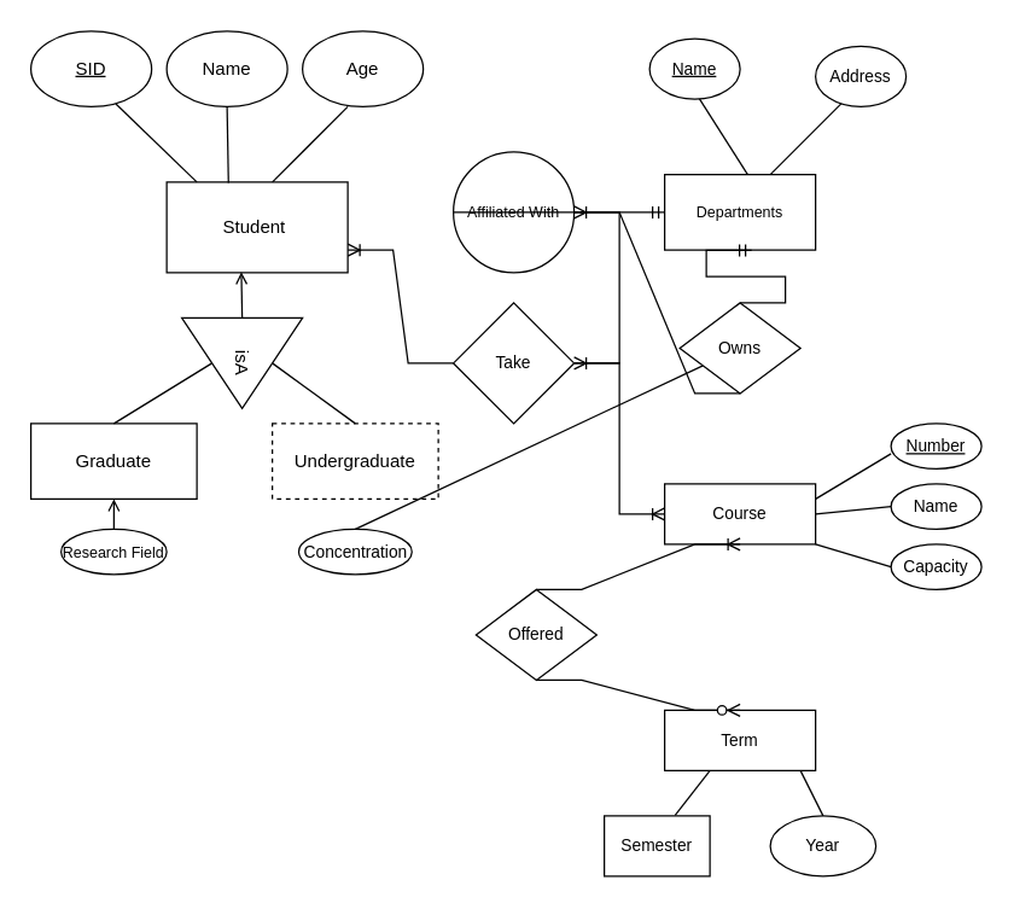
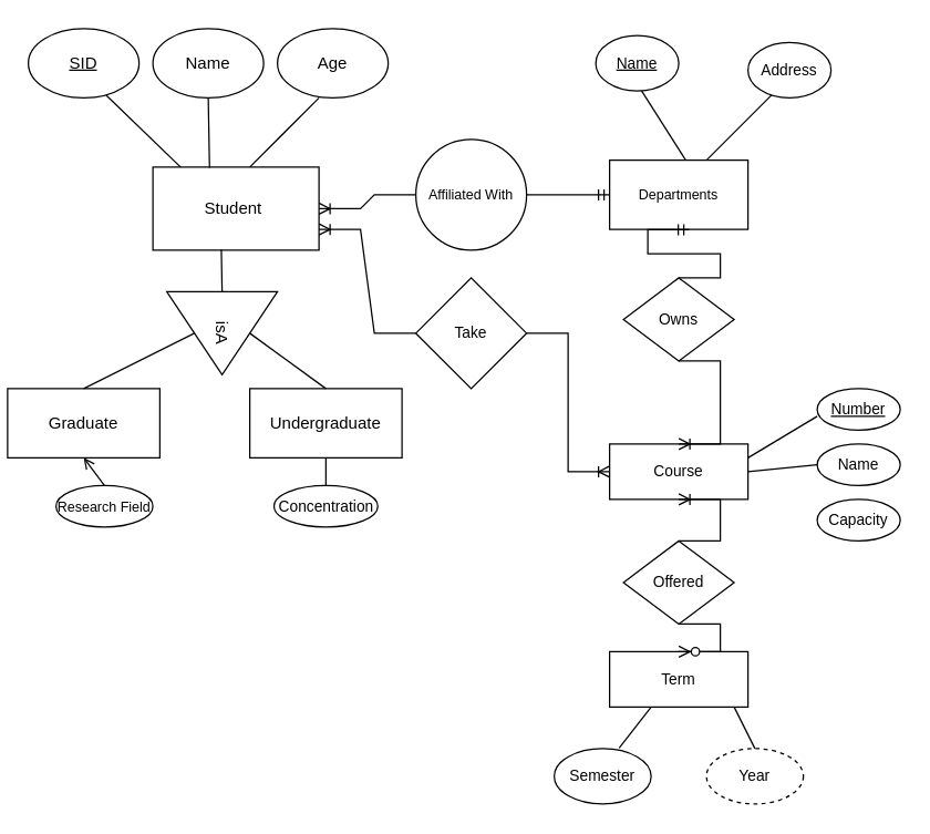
- <mxCell id="10" value="" style="endArrow=open;html=1;rounded=0;exitX=0;exitY=0.5;exitDx=0;exitDy=0;entryX=0.412;entryY=0.993;entryDx=0;entryDy=0;entryPerimeter=0;" edge="1" parent="1" source="9" target="2"><mxGeometry width="50" height="50" relative="1" as="geometry"><mxPoint x="125" y="230" as="sourcePoint" /><mxPoint x="175" y="180" as="targetPoint" /></mxGeometry></mxCell>
+ <mxCell id="10" value="" style="endArrow=none;html=1;rounded=0;exitX=0;exitY=0.5;exitDx=0;exitDy=0;entryX=0.412;entryY=0.993;entryDx=0;entryDy=0;entryPerimeter=0;" edge="1" parent="1" source="9" target="2"><mxGeometry width="50" height="50" relative="1" as="geometry"><mxPoint x="125" y="230" as="sourcePoint" /><mxPoint x="175" y="180" as="targetPoint" /></mxGeometry></mxCell>
- <mxCell id="34" value="" style="edgeStyle=entityRelationEdgeStyle;fontSize=12;html=1;endArrow=ERoneToMany;rounded=0;exitX=0;exitY=0.5;exitDx=0;exitDy=0;" edge="1" parent="1" source="17" target="45"><mxGeometry width="100" height="100" relative="1" as="geometry"><mxPoint x="330" y="220" as="sourcePoint" /><mxPoint x="240" y="140" as="targetPoint" /></mxGeometry></mxCell>
+ <mxCell id="34" value="" style="edgeStyle=entityRelationEdgeStyle;fontSize=12;html=1;endArrow=ERoneToMany;rounded=0;exitX=0;exitY=0.5;exitDx=0;exitDy=0;" edge="1" parent="1" source="17" target="2"><mxGeometry width="100" height="100" relative="1" as="geometry"><mxPoint x="330" y="220" as="sourcePoint" /><mxPoint x="240" y="140" as="targetPoint" /></mxGeometry></mxCell>
- <mxCell id="37" value="" style="edgeStyle=entityRelationEdgeStyle;fontSize=12;html=1;endArrow=ERoneToMany;rounded=0;exitX=0.5;exitY=1;exitDx=0;exitDy=0;" edge="1" parent="1" source="23" target="17"><mxGeometry width="100" height="100" relative="1" as="geometry"><mxPoint x="330" y="380" as="sourcePoint" /><mxPoint x="430" y="280" as="targetPoint" /></mxGeometry></mxCell>
+ <mxCell id="37" value="" style="edgeStyle=entityRelationEdgeStyle;fontSize=12;html=1;endArrow=ERoneToMany;rounded=0;entryX=0.5;entryY=0;entryDx=0;entryDy=0;exitX=0.5;exitY=1;exitDx=0;exitDy=0;" edge="1" parent="1" source="23" target="24"><mxGeometry width="100" height="100" relative="1" as="geometry"><mxPoint x="330" y="380" as="sourcePoint" /><mxPoint x="430" y="280" as="targetPoint" /></mxGeometry></mxCell>
- <mxCell id="16" value="" style="endArrow=none;html=1;rounded=0;fontSize=10;exitX=0.5;exitY=0;exitDx=0;exitDy=0;" edge="1" parent="1" source="14" target="23"><mxGeometry width="50" height="50" relative="1" as="geometry"><mxPoint x="190" y="380" as="sourcePoint" /><mxPoint x="240" y="330" as="targetPoint" /></mxGeometry></mxCell>
+ <mxCell id="16" value="" style="endArrow=none;html=1;rounded=0;fontSize=10;exitX=0.5;exitY=0;exitDx=0;exitDy=0;entryX=0.5;entryY=1;entryDx=0;entryDy=0;" edge="1" parent="1" source="14" target="12"><mxGeometry width="50" height="50" relative="1" as="geometry"><mxPoint x="190" y="380" as="sourcePoint" /><mxPoint x="240" y="330" as="targetPoint" /></mxGeometry></mxCell>
- <mxCell id="11" value="Graduate" style="rounded=0;whiteSpace=wrap;html=1;" vertex="1" parent="1"><mxGeometry x="20" y="280" width="110" height="50" as="geometry" /></mxCell>
+ <mxCell id="11" value="Graduate" style="rounded=0;whiteSpace=wrap;html=1;" vertex="1" parent="1"><mxGeometry x="5" y="280" width="110" height="50" as="geometry" /></mxCell>
- <mxCell id="12" value="Undergraduate" style="rounded=0;whiteSpace=wrap;html=1;dashed=1;" vertex="1" parent="1"><mxGeometry x="180" y="280" width="110" height="50" as="geometry" /></mxCell>
+ <mxCell id="12" value="Undergraduate" style="rounded=0;whiteSpace=wrap;html=1;" vertex="1" parent="1"><mxGeometry x="180" y="280" width="110" height="50" as="geometry" /></mxCell>
- <mxCell id="44" value="" style="endArrow=none;html=1;rounded=0;fontSize=11;entryX=0;entryY=0.5;entryDx=0;entryDy=0;exitX=1;exitY=1;exitDx=0;exitDy=0;" edge="1" parent="1" source="24" target="32"><mxGeometry width="50" height="50" relative="1" as="geometry"><mxPoint x="350" y="430" as="sourcePoint" /><mxPoint x="400" y="380" as="targetPoint" /></mxGeometry></mxCell>
- <mxCell id="25" value="Offered" style="rhombus;whiteSpace=wrap;html=1;fontSize=11;" vertex="1" parent="1"><mxGeometry x="315" y="390" width="80" height="60" as="geometry" /></mxCell>
+ <mxCell id="25" value="Offered" style="rhombus;whiteSpace=wrap;html=1;fontSize=11;" vertex="1" parent="1"><mxGeometry x="450" y="390" width="80" height="60" as="geometry" /></mxCell>
- <mxCell id="27" value="Semester" style="whiteSpace=wrap;html=1;fontSize=11;rounded=0;" vertex="1" parent="1"><mxGeometry x="400" y="540" width="70" height="40" as="geometry" /></mxCell>
+ <mxCell id="27" value="Semester" style="ellipse;whiteSpace=wrap;html=1;fontSize=11;" vertex="1" parent="1"><mxGeometry x="400" y="540" width="70" height="40" as="geometry" /></mxCell>
- <mxCell id="28" value="Year" style="ellipse;whiteSpace=wrap;html=1;fontSize=11;" vertex="1" parent="1"><mxGeometry x="510" y="540" width="70" height="40" as="geometry" /></mxCell>
+ <mxCell id="28" value="Year" style="ellipse;whiteSpace=wrap;html=1;fontSize=11;dashed=1;" vertex="1" parent="1"><mxGeometry x="510" y="540" width="70" height="40" as="geometry" /></mxCell>
